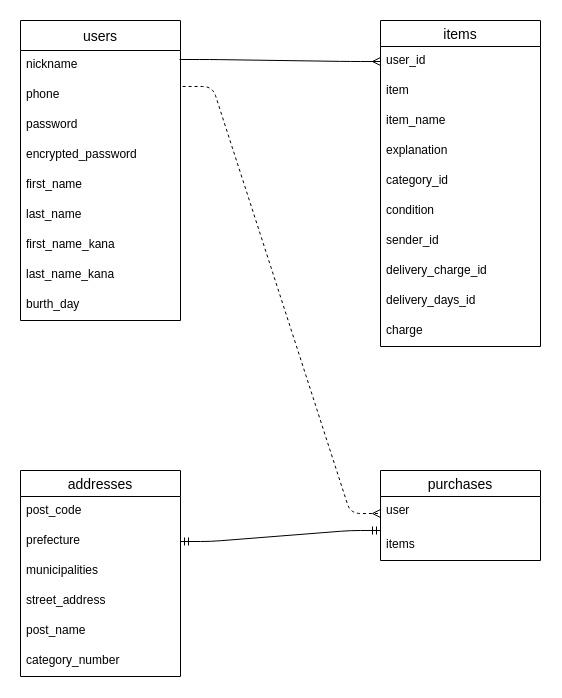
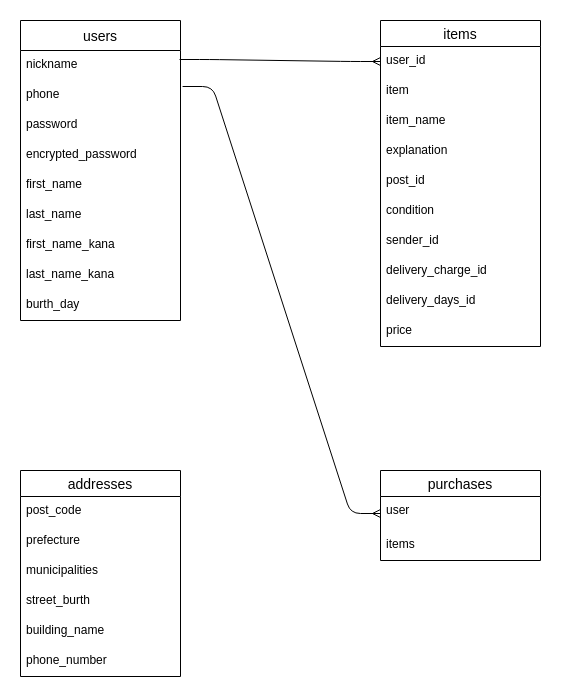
- <mxCell id="17" value="category_id" style="text;strokeColor=none;fillColor=none;spacingLeft=4;spacingRight=4;overflow=hidden;rotatable=0;points=[[0,0.5],[1,0.5]];portConstraint=eastwest;fontSize=12;" vertex="1" parent="12"><mxGeometry y="146" width="160" height="30" as="geometry" /></mxCell>
+ <mxCell id="17" value="post_id" style="text;strokeColor=none;fillColor=none;spacingLeft=4;spacingRight=4;overflow=hidden;rotatable=0;points=[[0,0.5],[1,0.5]];portConstraint=eastwest;fontSize=12;" vertex="1" parent="12"><mxGeometry y="146" width="160" height="30" as="geometry" /></mxCell>
- <mxCell id="34" value="" style="edgeStyle=entityRelationEdgeStyle;fontSize=12;html=1;endArrow=ERmany;exitX=1.013;exitY=0.2;exitDx=0;exitDy=0;exitPerimeter=0;dashed=1;" edge="1" parent="1" source="4" target="32"><mxGeometry width="100" height="100" relative="1" as="geometry"><mxPoint x="190" y="170" as="sourcePoint" /><mxPoint x="320" y="350" as="targetPoint" /></mxGeometry></mxCell>
+ <mxCell id="34" value="" style="edgeStyle=entityRelationEdgeStyle;fontSize=12;html=1;endArrow=ERmany;exitX=1.013;exitY=0.2;exitDx=0;exitDy=0;exitPerimeter=0;" edge="1" parent="1" source="4" target="32"><mxGeometry width="100" height="100" relative="1" as="geometry"><mxPoint x="190" y="170" as="sourcePoint" /><mxPoint x="320" y="350" as="targetPoint" /></mxGeometry></mxCell>
- <mxCell id="22" value="charge" style="text;strokeColor=none;fillColor=none;spacingLeft=4;spacingRight=4;overflow=hidden;rotatable=0;points=[[0,0.5],[1,0.5]];portConstraint=eastwest;fontSize=12;" vertex="1" parent="12"><mxGeometry y="296" width="160" height="30" as="geometry" /></mxCell>
+ <mxCell id="22" value="price" style="text;strokeColor=none;fillColor=none;spacingLeft=4;spacingRight=4;overflow=hidden;rotatable=0;points=[[0,0.5],[1,0.5]];portConstraint=eastwest;fontSize=12;" vertex="1" parent="12"><mxGeometry y="296" width="160" height="30" as="geometry" /></mxCell>
- <mxCell id="35" value="" style="edgeStyle=entityRelationEdgeStyle;fontSize=12;html=1;endArrow=ERmandOne;startArrow=ERmandOne;entryX=0;entryY=1;entryDx=0;entryDy=0;entryPerimeter=0;exitX=1;exitY=0.5;exitDx=0;exitDy=0;" edge="1" parent="1" source="26" target="32"><mxGeometry width="100" height="100" relative="1" as="geometry"><mxPoint x="220" y="450" as="sourcePoint" /><mxPoint x="320" y="350" as="targetPoint" /></mxGeometry></mxCell>
- <mxCell id="28" value="street_address" style="text;strokeColor=none;fillColor=none;spacingLeft=4;spacingRight=4;overflow=hidden;rotatable=0;points=[[0,0.5],[1,0.5]];portConstraint=eastwest;fontSize=12;" vertex="1" parent="24"><mxGeometry y="116" width="160" height="30" as="geometry" /></mxCell>
+ <mxCell id="28" value="street_burth" style="text;strokeColor=none;fillColor=none;spacingLeft=4;spacingRight=4;overflow=hidden;rotatable=0;points=[[0,0.5],[1,0.5]];portConstraint=eastwest;fontSize=12;" vertex="1" parent="24"><mxGeometry y="116" width="160" height="30" as="geometry" /></mxCell>
- <mxCell id="29" value="post_name" style="text;strokeColor=none;fillColor=none;spacingLeft=4;spacingRight=4;overflow=hidden;rotatable=0;points=[[0,0.5],[1,0.5]];portConstraint=eastwest;fontSize=12;" vertex="1" parent="24"><mxGeometry y="146" width="160" height="30" as="geometry" /></mxCell>
+ <mxCell id="29" value="building_name" style="text;strokeColor=none;fillColor=none;spacingLeft=4;spacingRight=4;overflow=hidden;rotatable=0;points=[[0,0.5],[1,0.5]];portConstraint=eastwest;fontSize=12;" vertex="1" parent="24"><mxGeometry y="146" width="160" height="30" as="geometry" /></mxCell>
- <mxCell id="30" value="category_number" style="text;strokeColor=none;fillColor=none;spacingLeft=4;spacingRight=4;overflow=hidden;rotatable=0;points=[[0,0.5],[1,0.5]];portConstraint=eastwest;fontSize=12;" vertex="1" parent="24"><mxGeometry y="176" width="160" height="30" as="geometry" /></mxCell>
+ <mxCell id="30" value="phone_number" style="text;strokeColor=none;fillColor=none;spacingLeft=4;spacingRight=4;overflow=hidden;rotatable=0;points=[[0,0.5],[1,0.5]];portConstraint=eastwest;fontSize=12;" vertex="1" parent="24"><mxGeometry y="176" width="160" height="30" as="geometry" /></mxCell>
